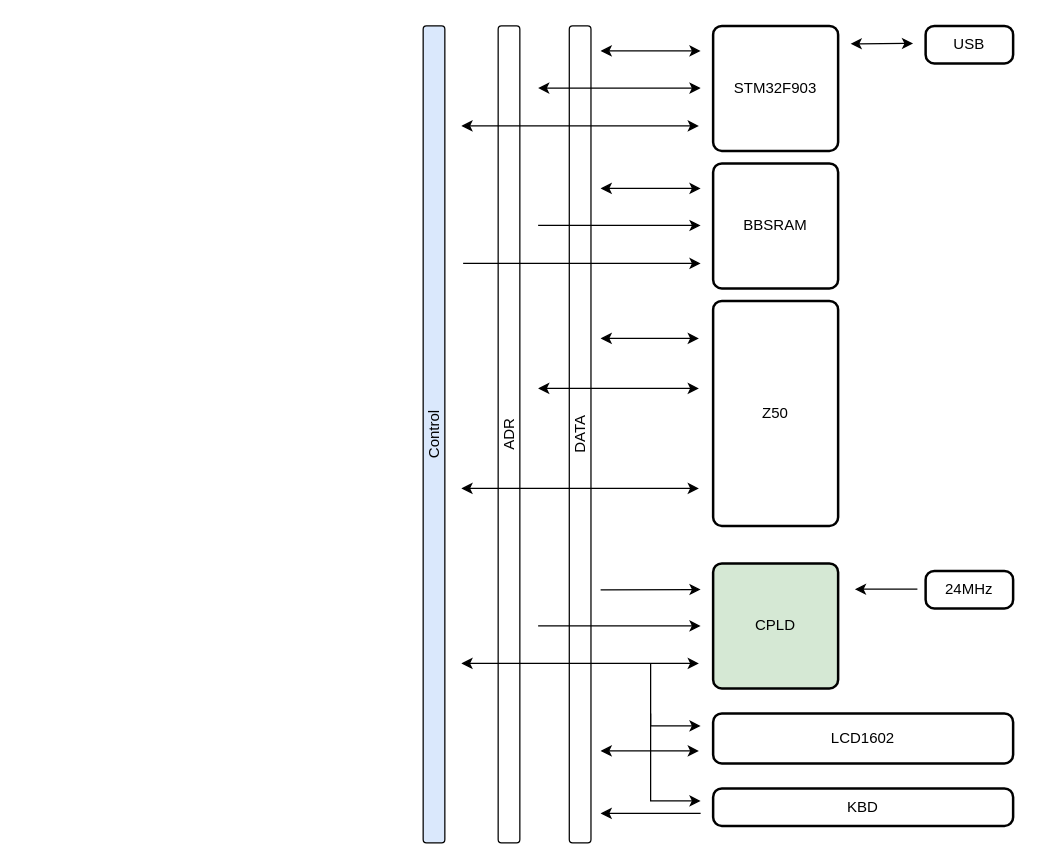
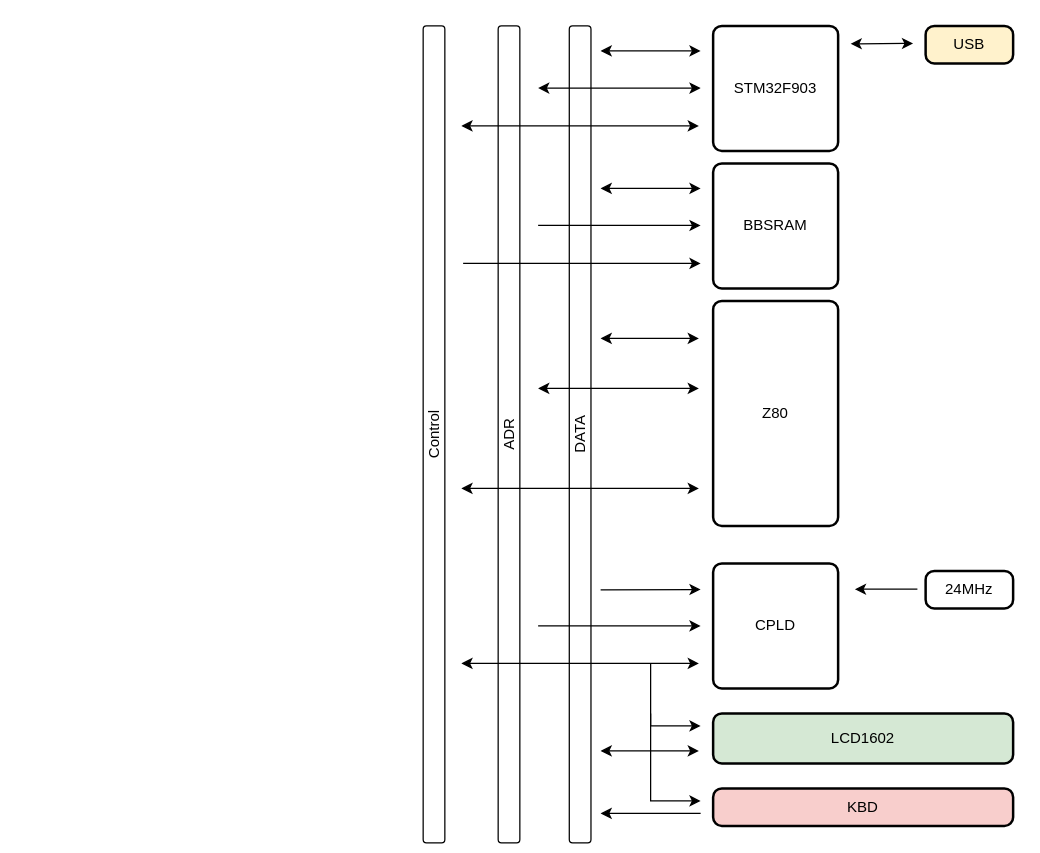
- <mxCell id="9" value="USB" style="rounded=1;whiteSpace=wrap;html=1;absoluteArcSize=1;arcSize=14;strokeWidth=2;" parent="1" vertex="1"><mxGeometry x="740" y="20" width="70" height="30" as="geometry" /></mxCell>
+ <mxCell id="9" value="USB" style="rounded=1;whiteSpace=wrap;html=1;absoluteArcSize=1;arcSize=14;strokeWidth=2;fillColor=#fff2cc;" parent="1" vertex="1"><mxGeometry x="740" y="20" width="70" height="30" as="geometry" /></mxCell>
- <mxCell id="2" value="Z50" style="rounded=1;whiteSpace=wrap;html=1;absoluteArcSize=1;arcSize=14;strokeWidth=2;" parent="1" vertex="1"><mxGeometry x="570" y="240" width="100" height="180" as="geometry" /></mxCell>
+ <mxCell id="2" value="Z80" style="rounded=1;whiteSpace=wrap;html=1;absoluteArcSize=1;arcSize=14;strokeWidth=2;" parent="1" vertex="1"><mxGeometry x="570" y="240" width="100" height="180" as="geometry" /></mxCell>
- <mxCell id="12" value="Control" style="rounded=1;whiteSpace=wrap;html=1;direction=south;rotation=-90;fillColor=#dae8fc;" parent="1" vertex="1"><mxGeometry x="20" y="338.12" width="653.42" height="17.35" as="geometry" /></mxCell>
+ <mxCell id="12" value="Control" style="rounded=1;whiteSpace=wrap;html=1;direction=south;rotation=-90;" parent="1" vertex="1"><mxGeometry x="20" y="338.12" width="653.42" height="17.35" as="geometry" /></mxCell>
- <mxCell id="5" value="CPLD&lt;br&gt;" style="rounded=1;whiteSpace=wrap;html=1;absoluteArcSize=1;arcSize=14;strokeWidth=2;fillColor=#d5e8d4;" parent="1" vertex="1"><mxGeometry x="570" y="450" width="100" height="100" as="geometry" /></mxCell>
+ <mxCell id="5" value="CPLD&lt;br&gt;" style="rounded=1;whiteSpace=wrap;html=1;absoluteArcSize=1;arcSize=14;strokeWidth=2;" parent="1" vertex="1"><mxGeometry x="570" y="450" width="100" height="100" as="geometry" /></mxCell>
- <mxCell id="6" value="LCD1602&lt;br&gt;" style="rounded=1;whiteSpace=wrap;html=1;absoluteArcSize=1;arcSize=14;strokeWidth=2;" parent="1" vertex="1"><mxGeometry x="570" y="570" width="240" height="40" as="geometry" /></mxCell>
+ <mxCell id="6" value="LCD1602&lt;br&gt;" style="rounded=1;whiteSpace=wrap;html=1;absoluteArcSize=1;arcSize=14;strokeWidth=2;fillColor=#d5e8d4;" parent="1" vertex="1"><mxGeometry x="570" y="570" width="240" height="40" as="geometry" /></mxCell>
- <mxCell id="4" value="KBD" style="rounded=1;whiteSpace=wrap;html=1;absoluteArcSize=1;arcSize=14;strokeWidth=2;" parent="1" vertex="1"><mxGeometry x="570" y="630" width="240" height="30" as="geometry" /></mxCell>
+ <mxCell id="4" value="KBD" style="rounded=1;whiteSpace=wrap;html=1;absoluteArcSize=1;arcSize=14;strokeWidth=2;fillColor=#f8cecc;" parent="1" vertex="1"><mxGeometry x="570" y="630" width="240" height="30" as="geometry" /></mxCell>
